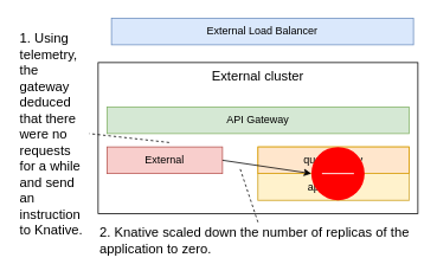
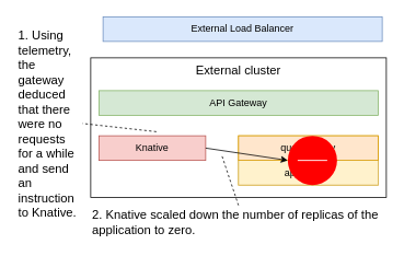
- <mxCell id="3" value="API Gateway" style="rounded=0;whiteSpace=wrap;html=1;fillColor=#d5e8d4;strokeColor=#82b366;" parent="1" vertex="1"><mxGeometry x="120" y="120" width="340" height="30" as="geometry" /></mxCell>
+ <mxCell id="3" value="API Gateway" style="rounded=0;whiteSpace=wrap;html=1;fillColor=#d5e8d4;strokeColor=#82b366;" parent="1" vertex="1"><mxGeometry x="120" y="110" width="340" height="30" as="geometry" /></mxCell>
- <mxCell id="10" value="External" style="rounded=0;whiteSpace=wrap;html=1;fillColor=#f8cecc;strokeColor=#b85450;" parent="1" vertex="1"><mxGeometry x="120" y="165" width="130" height="30" as="geometry" /></mxCell>
+ <mxCell id="10" value="Knative" style="rounded=0;whiteSpace=wrap;html=1;fillColor=#f8cecc;strokeColor=#b85450;" parent="1" vertex="1"><mxGeometry x="120" y="165" width="130" height="30" as="geometry" /></mxCell>
